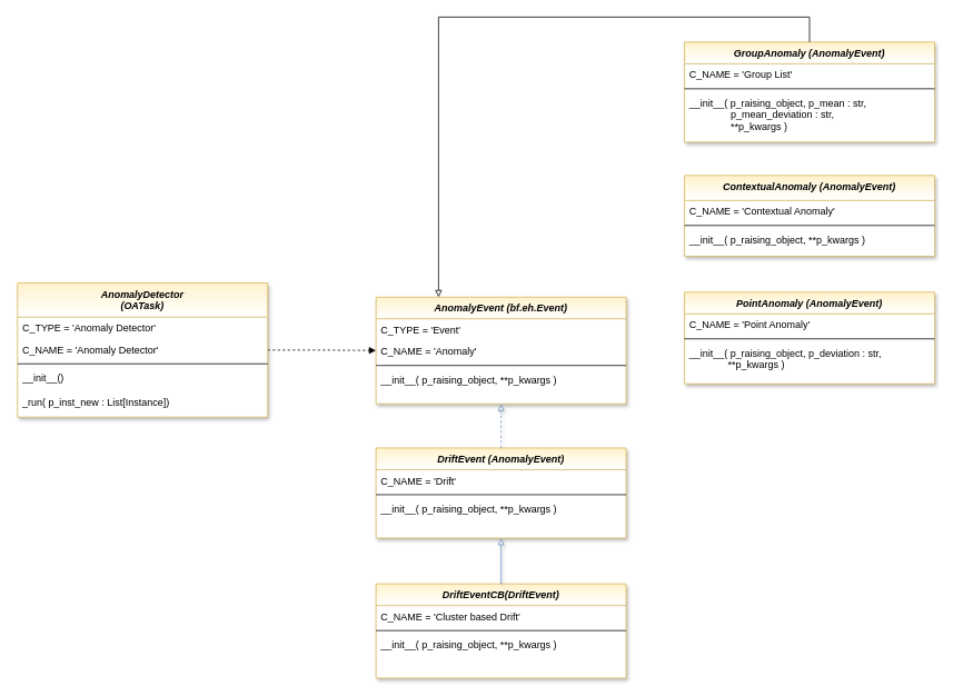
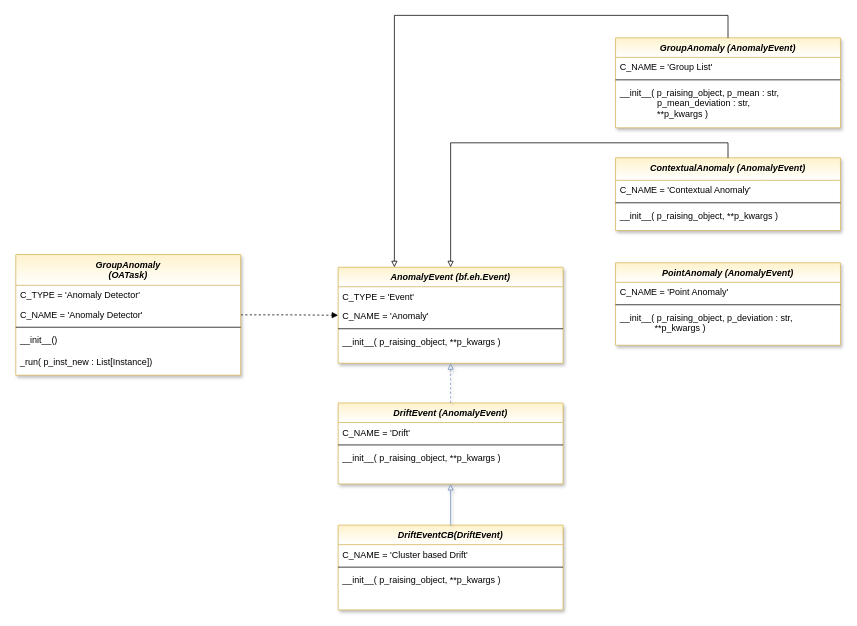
+ <mxCell id="36" style="edgeStyle=orthogonalEdgeStyle;rounded=0;orthogonalLoop=1;jettySize=auto;html=1;fontColor=#0000FF;endArrow=block;endFill=0;entryX=0.5;entryY=0;entryDx=0;entryDy=0;exitX=0.5;exitY=0;exitDx=0;exitDy=0;" edge="1" parent="1" source="31" target="9"><mxGeometry relative="1" as="geometry"><mxPoint x="610" y="80" as="targetPoint" /><Array as="points"><mxPoint x="970" y="190" /><mxPoint x="600" y="190" /></Array><mxPoint x="610" y="230" as="sourcePoint" /></mxGeometry></mxCell>
- <mxCell id="3" value="AnomalyDetector&#10;(OATask)" style="swimlane;fontStyle=3;align=center;verticalAlign=top;childLayout=stackLayout;horizontal=1;startSize=41;horizontalStack=0;resizeParent=1;resizeLast=0;collapsible=1;marginBottom=0;rounded=0;shadow=1;strokeWidth=1;fillColor=#fff2cc;strokeColor=#d6b656;swimlaneFillColor=#ffffff;gradientColor=#ffffff;" vertex="1" parent="1"><mxGeometry x="20" y="339" width="300" height="161" as="geometry"><mxRectangle x="230" y="140" width="160" height="26" as="alternateBounds" /></mxGeometry></mxCell>
+ <mxCell id="3" value="GroupAnomaly&#10;(OATask)" style="swimlane;fontStyle=3;align=center;verticalAlign=top;childLayout=stackLayout;horizontal=1;startSize=41;horizontalStack=0;resizeParent=1;resizeLast=0;collapsible=1;marginBottom=0;rounded=0;shadow=1;strokeWidth=1;fillColor=#fff2cc;strokeColor=#d6b656;swimlaneFillColor=#ffffff;gradientColor=#ffffff;" vertex="1" parent="1"><mxGeometry x="20" y="339" width="300" height="161" as="geometry"><mxRectangle x="230" y="140" width="160" height="26" as="alternateBounds" /></mxGeometry></mxCell>
